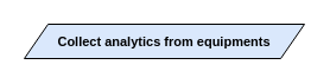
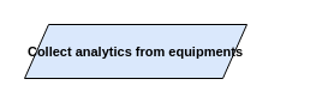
- <mxCell id="2" value="&lt;b&gt;Collect analytics from equipments&lt;/b&gt;" style="shape=parallelogram;perimeter=parallelogramPerimeter;whiteSpace=wrap;html=1;fixedSize=1;fillColor=#dae8fc;strokeColor=#000000;fontFamily=Helvetica;fontSize=11;fontColor=default;labelBackgroundColor=none;" vertex="1" parent="1"><mxGeometry x="20" y="20" width="236" height="29" as="geometry" /></mxCell>
+ <mxCell id="2" value="&lt;b&gt;Collect analytics from equipments&lt;/b&gt;" style="shape=parallelogram;perimeter=parallelogramPerimeter;whiteSpace=wrap;html=1;fixedSize=1;fillColor=#dae8fc;strokeColor=#000000;fontFamily=Helvetica;fontSize=11;fontColor=default;labelBackgroundColor=none;" vertex="1" parent="1"><mxGeometry x="20" y="20" width="185" height="45" as="geometry" /></mxCell>
